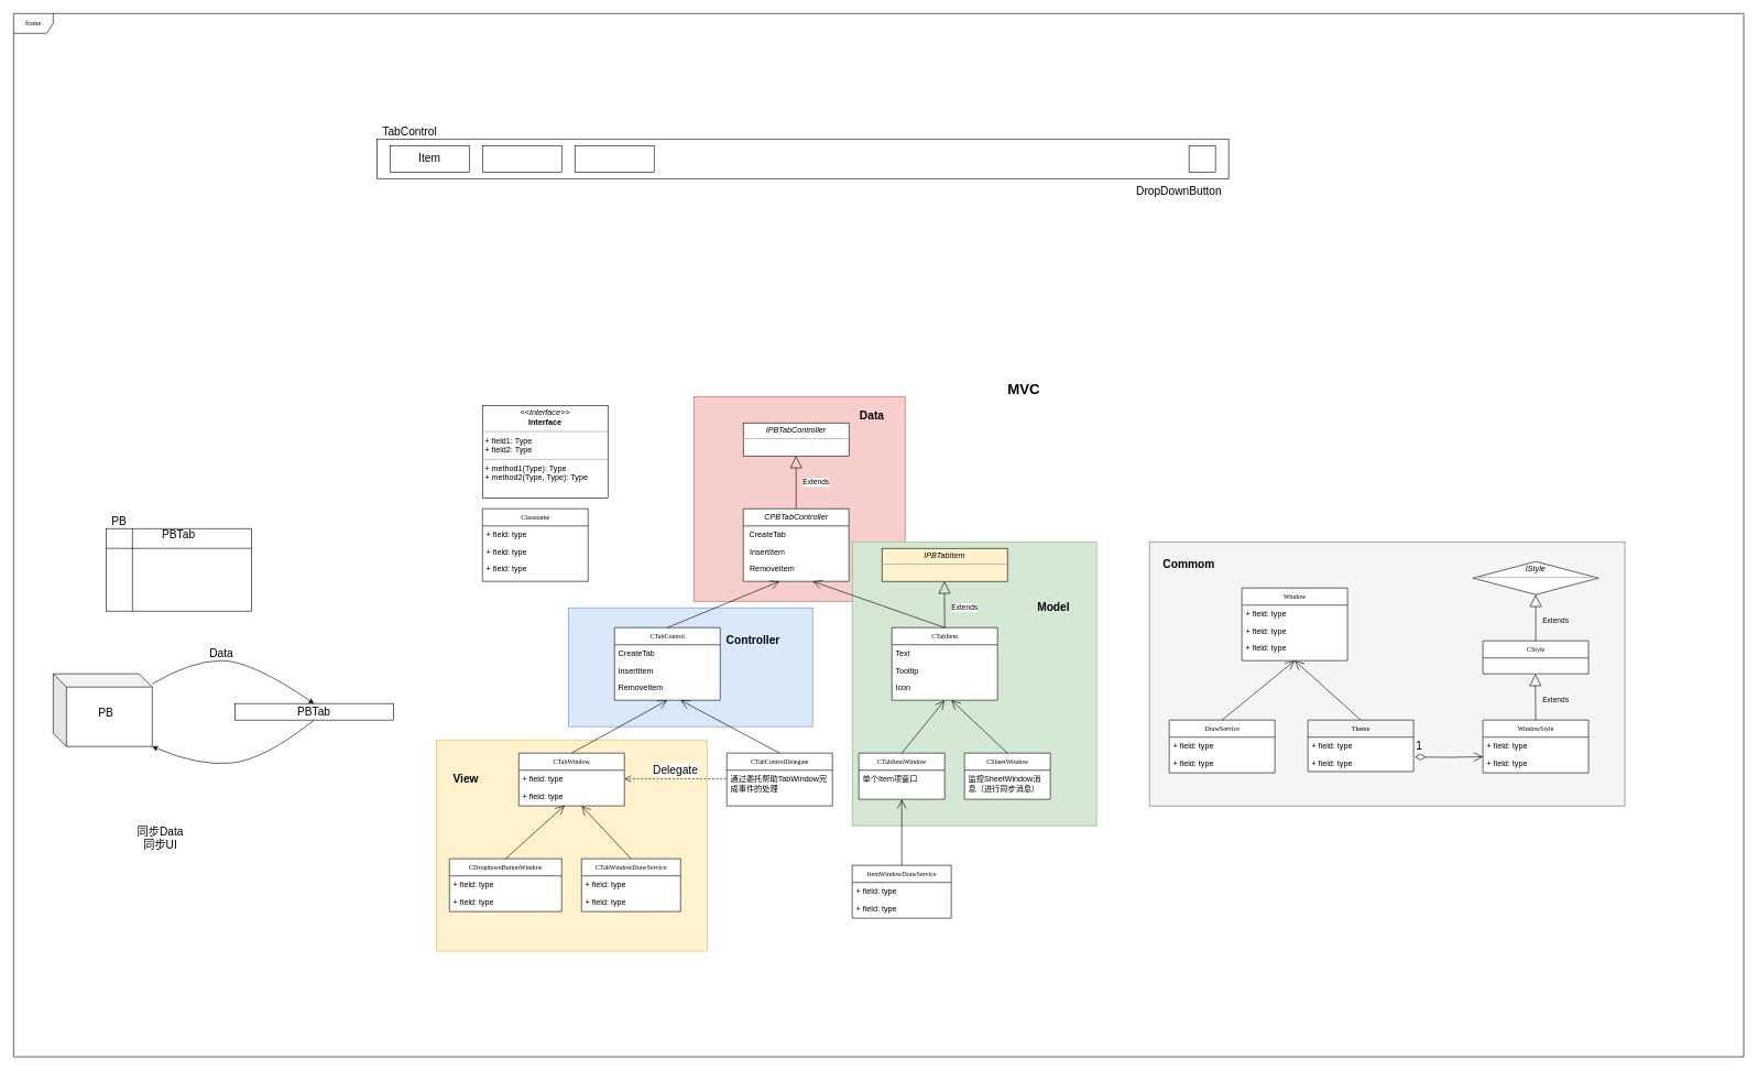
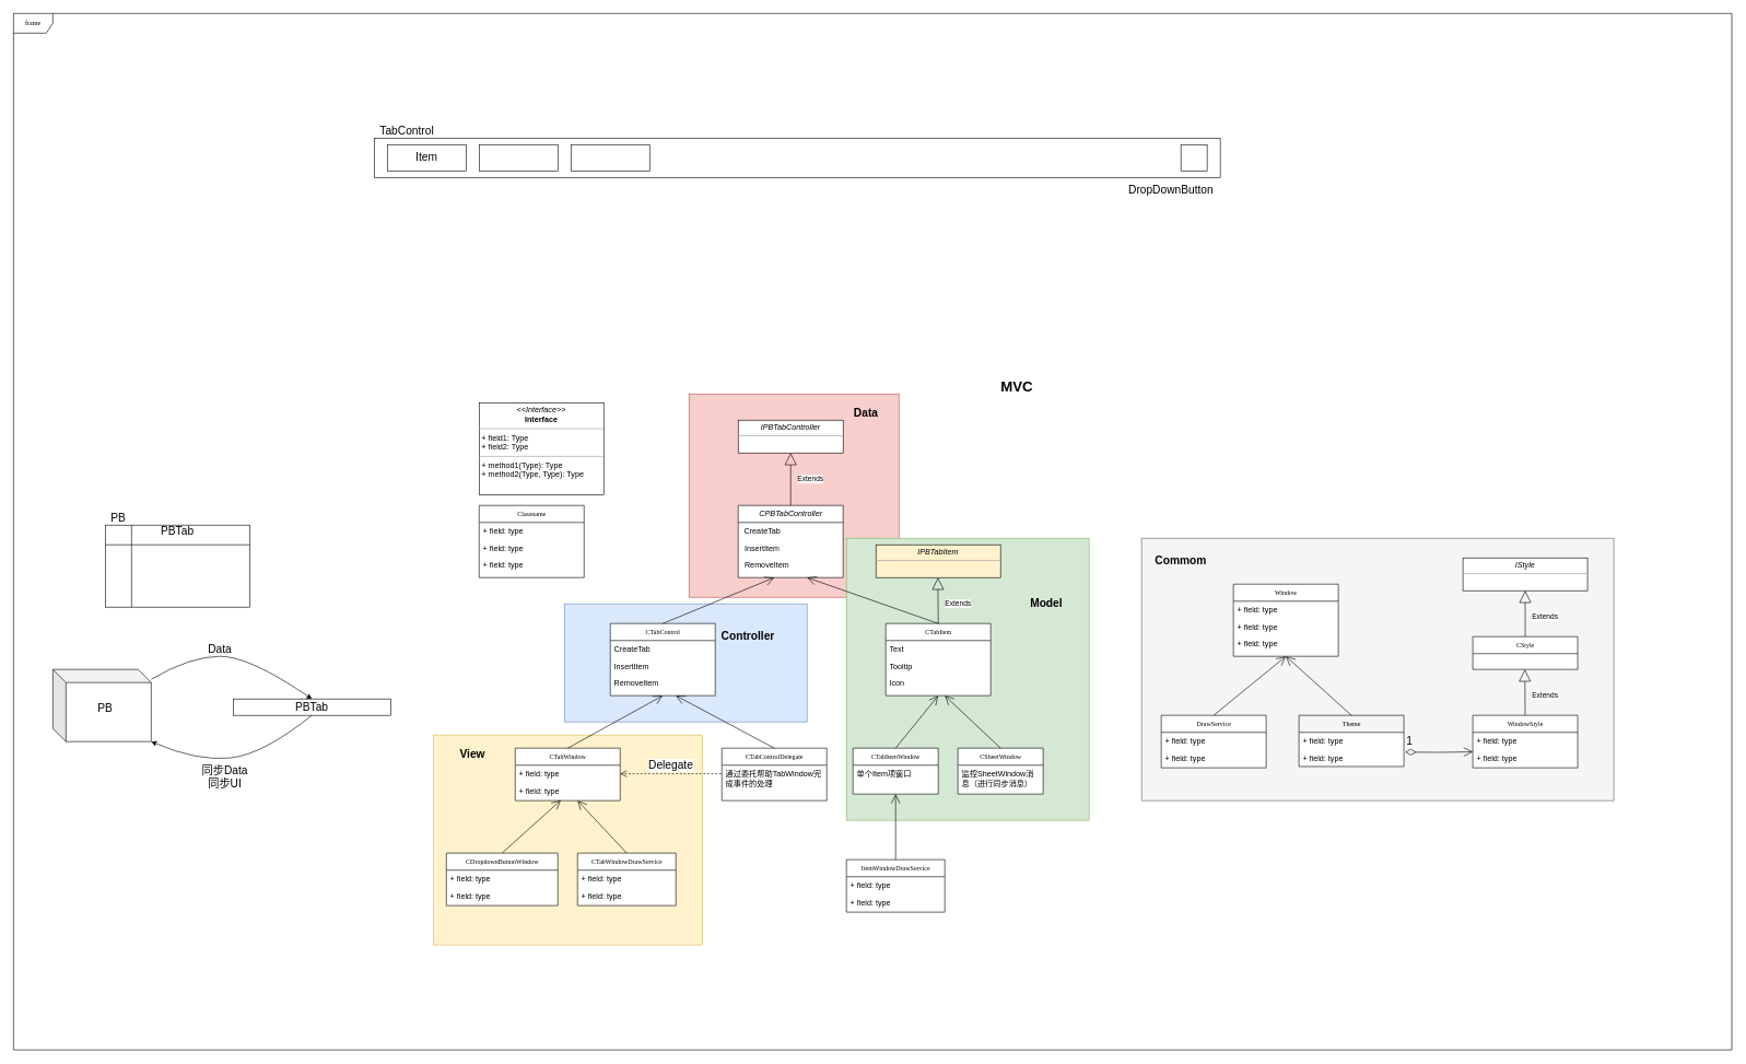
- <mxCell id="68" value="&lt;p style=&quot;margin: 0px ; margin-top: 4px ; text-align: center&quot;&gt;&lt;i&gt;IStyle&lt;/i&gt;&lt;/p&gt;&lt;hr size=&quot;1&quot;&gt;&lt;p style=&quot;margin: 0px ; margin-left: 4px&quot;&gt;&lt;br&gt;&lt;/p&gt;&lt;p style=&quot;margin: 0px ; margin-left: 4px&quot;&gt;&lt;br&gt;&lt;/p&gt;" style="rhombus;verticalAlign=top;align=left;overflow=fill;fontSize=12;fontFamily=Helvetica;html=1;shadow=0;comic=0;labelBackgroundColor=none;strokeWidth=1;" vertex="1" parent="1"><mxGeometry x="2230" y="850" width="190" height="50" as="geometry" /></mxCell>
+ <mxCell id="68" value="&lt;p style=&quot;margin: 0px ; margin-top: 4px ; text-align: center&quot;&gt;&lt;i&gt;IStyle&lt;/i&gt;&lt;/p&gt;&lt;hr size=&quot;1&quot;&gt;&lt;p style=&quot;margin: 0px ; margin-left: 4px&quot;&gt;&lt;br&gt;&lt;/p&gt;&lt;p style=&quot;margin: 0px ; margin-left: 4px&quot;&gt;&lt;br&gt;&lt;/p&gt;" style="verticalAlign=top;align=left;overflow=fill;fontSize=12;fontFamily=Helvetica;html=1;rounded=0;shadow=0;comic=0;labelBackgroundColor=none;strokeWidth=1" vertex="1" parent="1"><mxGeometry x="2230" y="850" width="190" height="50" as="geometry" /></mxCell>
- <mxCell id="57" value="&lt;b&gt;View&lt;/b&gt;" style="text;html=1;strokeColor=none;fillColor=none;align=center;verticalAlign=middle;whiteSpace=wrap;rounded=0;fontSize=17;" vertex="1" parent="1"><mxGeometry x="685" y="1170" width="40" height="20" as="geometry" /></mxCell>
+ <mxCell id="57" value="&lt;b&gt;View&lt;/b&gt;" style="text;html=1;strokeColor=none;fillColor=none;align=center;verticalAlign=middle;whiteSpace=wrap;rounded=0;fontSize=17;" vertex="1" parent="1"><mxGeometry x="700" y="1140" width="40" height="20" as="geometry" /></mxCell>
- <mxCell id="91" value="同步Data&lt;br&gt;同步UI" style="text;html=1;strokeColor=none;fillColor=none;align=center;verticalAlign=middle;whiteSpace=wrap;rounded=0;fontSize=17;" vertex="1" parent="1"><mxGeometry x="190" y="1245" width="105" height="50" as="geometry" /></mxCell>
+ <mxCell id="91" value="同步Data&lt;br&gt;同步UI" style="text;html=1;strokeColor=none;fillColor=none;align=center;verticalAlign=middle;whiteSpace=wrap;rounded=0;fontSize=17;" vertex="1" parent="1"><mxGeometry x="290" y="1160" width="105" height="50" as="geometry" /></mxCell>
